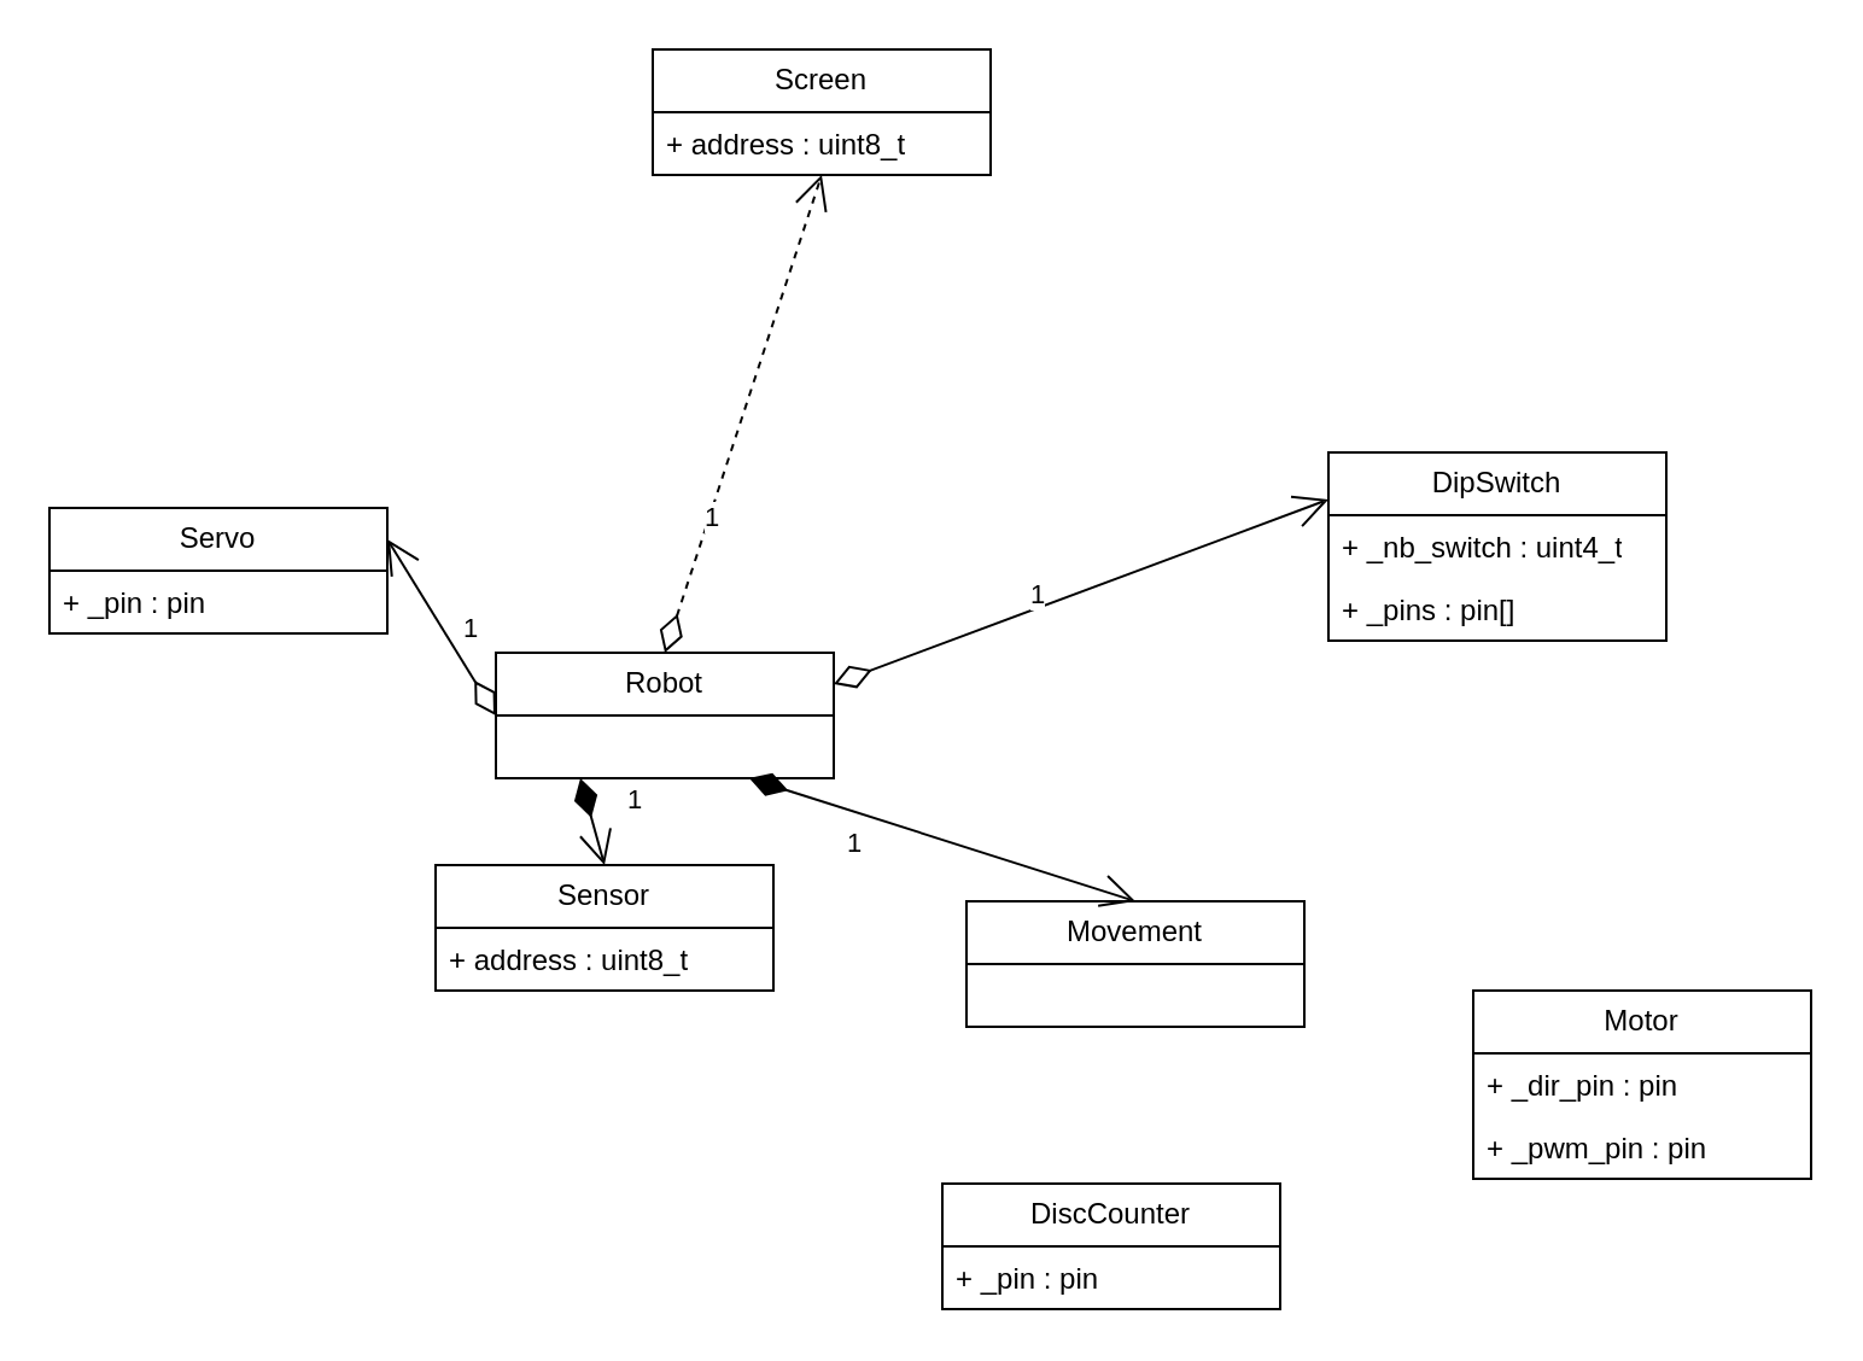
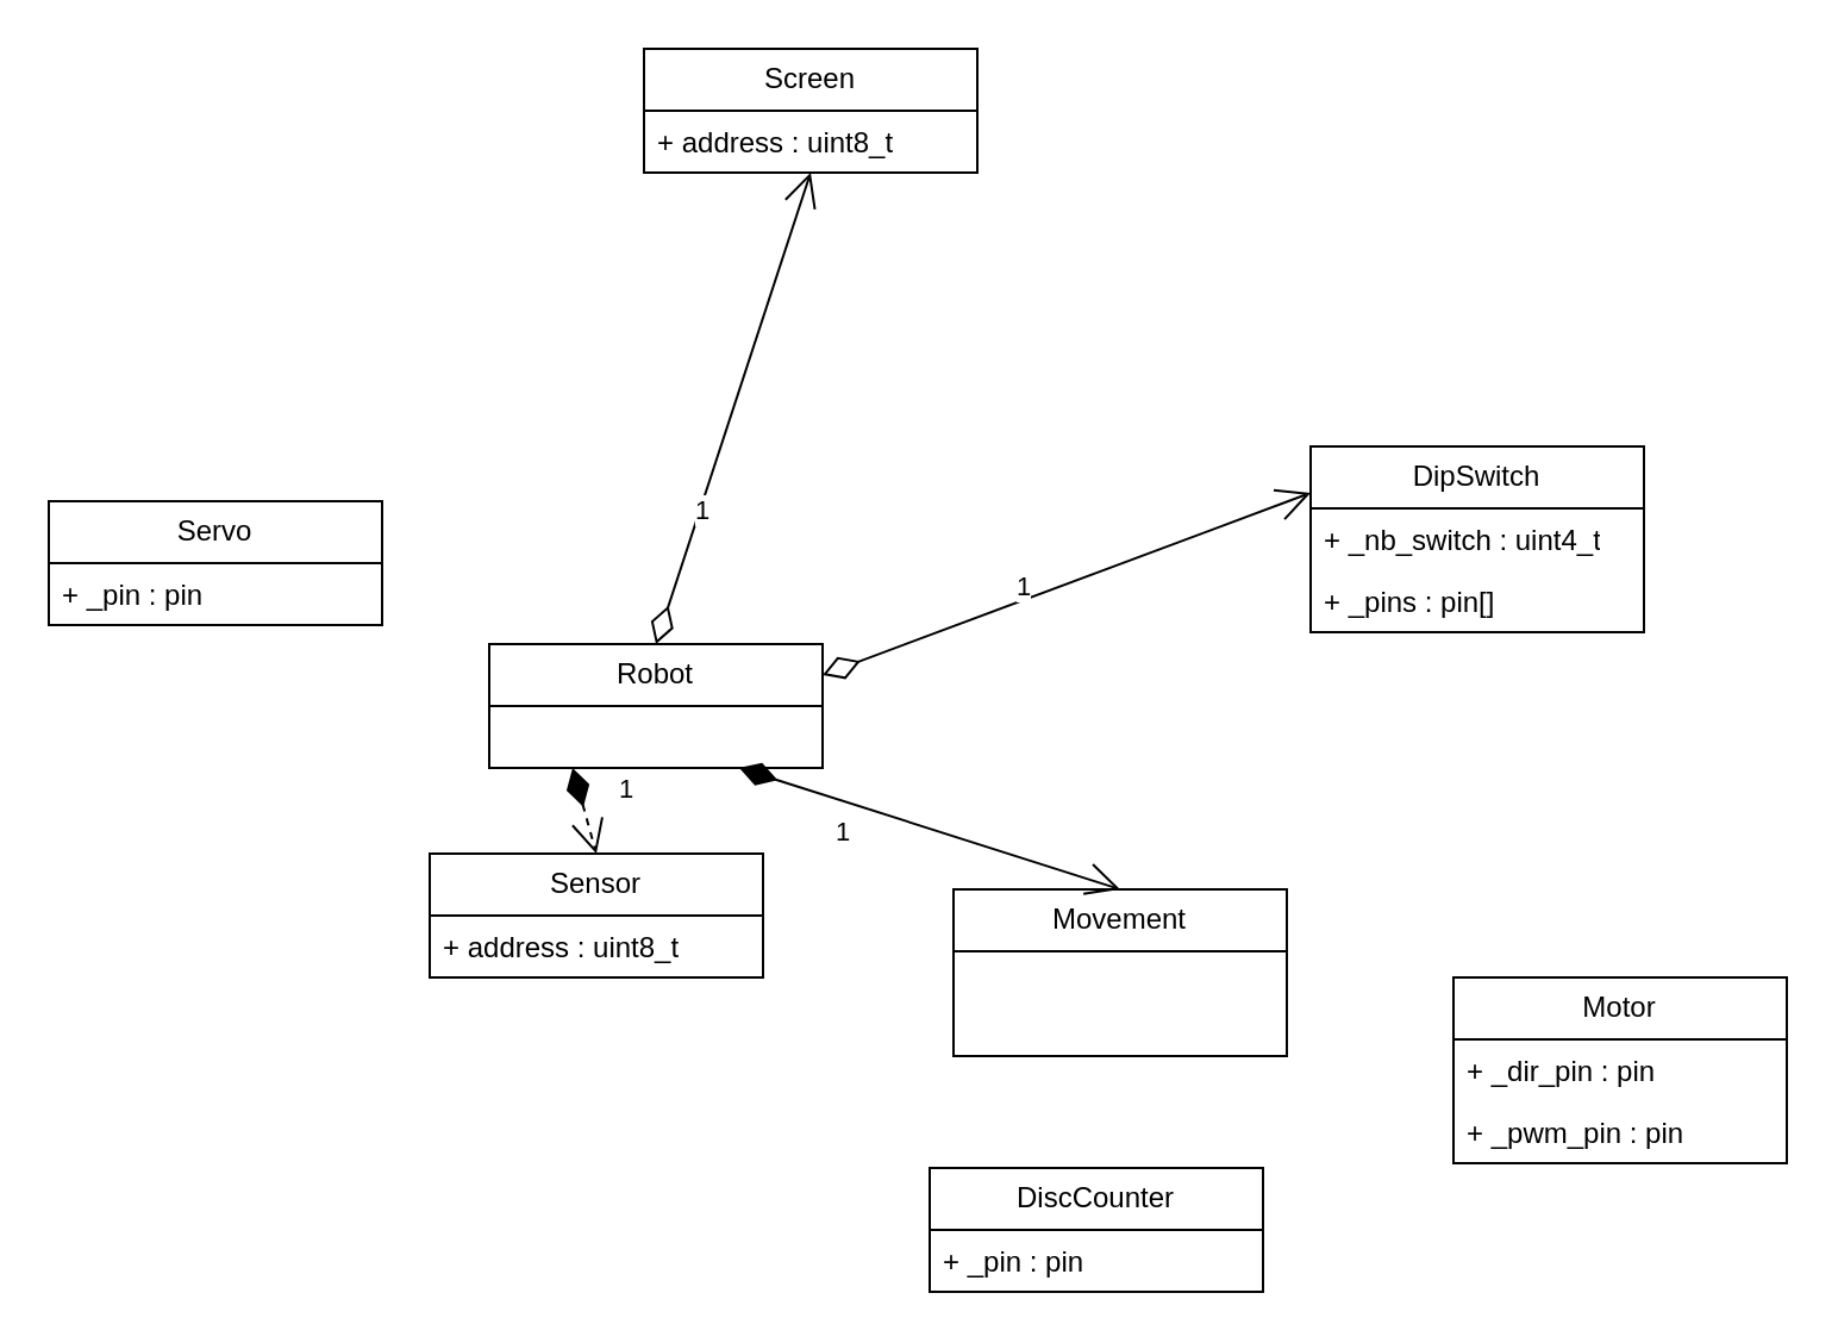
- <mxCell id="21" value="1" style="endArrow=open;html=1;endSize=12;startArrow=diamondThin;startSize=14;startFill=0;align=left;verticalAlign=bottom;rounded=0;strokeColor=default;fontFamily=Helvetica;fontSize=11;fontColor=default;labelBackgroundColor=default;exitX=0.5;exitY=0;exitDx=0;exitDy=0;entryX=0.5;entryY=1;entryDx=0;entryDy=0;dashed=1;" parent="1" source="2" target="16" edge="1"><mxGeometry x="-0.531" relative="1" as="geometry"><mxPoint x="270" y="240" as="sourcePoint" /><mxPoint x="430" y="240" as="targetPoint" /><mxPoint as="offset" /></mxGeometry></mxCell>
+ <mxCell id="21" value="1" style="endArrow=open;html=1;endSize=12;startArrow=diamondThin;startSize=14;startFill=0;align=left;verticalAlign=bottom;rounded=0;strokeColor=default;fontFamily=Helvetica;fontSize=11;fontColor=default;labelBackgroundColor=default;exitX=0.5;exitY=0;exitDx=0;exitDy=0;entryX=0.5;entryY=1;entryDx=0;entryDy=0;" parent="1" source="2" target="16" edge="1"><mxGeometry x="-0.531" relative="1" as="geometry"><mxPoint x="270" y="240" as="sourcePoint" /><mxPoint x="430" y="240" as="targetPoint" /><mxPoint as="offset" /></mxGeometry></mxCell>
- <mxCell id="20" value="1" style="endArrow=open;html=1;endSize=12;startArrow=diamondThin;startSize=14;startFill=0;align=left;verticalAlign=bottom;rounded=0;strokeColor=default;fontFamily=Helvetica;fontSize=11;fontColor=default;labelBackgroundColor=default;exitX=0;exitY=0.5;exitDx=0;exitDy=0;entryX=1;entryY=0.25;entryDx=0;entryDy=0;" parent="1" source="2" target="6" edge="1"><mxGeometry x="-0.272" y="-2" relative="1" as="geometry"><mxPoint x="270" y="240" as="sourcePoint" /><mxPoint x="430" y="240" as="targetPoint" /><mxPoint as="offset" /></mxGeometry></mxCell>
- <mxCell id="19" value="1" style="endArrow=open;html=1;endSize=12;startArrow=diamondThin;startSize=14;startFill=1;align=left;verticalAlign=bottom;rounded=0;strokeColor=default;fontFamily=Helvetica;fontSize=11;fontColor=default;labelBackgroundColor=default;entryX=0.5;entryY=0;entryDx=0;entryDy=0;exitX=0.25;exitY=1;exitDx=0;exitDy=0;" parent="1" source="2" target="4" edge="1"><mxGeometry x="0.183" y="13" relative="1" as="geometry"><mxPoint x="300" y="260" as="sourcePoint" /><mxPoint x="430" y="240" as="targetPoint" /><mxPoint as="offset" /></mxGeometry></mxCell>
+ <mxCell id="19" value="1" style="endArrow=open;html=1;endSize=12;startArrow=diamondThin;startSize=14;startFill=1;align=left;verticalAlign=bottom;rounded=0;strokeColor=default;fontFamily=Helvetica;fontSize=11;fontColor=default;labelBackgroundColor=default;entryX=0.5;entryY=0;entryDx=0;entryDy=0;exitX=0.25;exitY=1;exitDx=0;exitDy=0;dashed=1;" parent="1" source="2" target="4" edge="1"><mxGeometry x="0.183" y="13" relative="1" as="geometry"><mxPoint x="300" y="260" as="sourcePoint" /><mxPoint x="430" y="240" as="targetPoint" /><mxPoint as="offset" /></mxGeometry></mxCell>
- <mxCell id="3" value="Movement" style="swimlane;fontStyle=0;childLayout=stackLayout;horizontal=1;startSize=26;fillColor=none;horizontalStack=0;resizeParent=1;resizeParentMax=0;resizeLast=0;collapsible=1;marginBottom=0;whiteSpace=wrap;html=1;" parent="1" vertex="1"><mxGeometry x="400" y="373" width="140" height="52" as="geometry"><mxRectangle x="490" y="360" width="80" height="30" as="alternateBounds" /></mxGeometry></mxCell>
+ <mxCell id="3" value="Movement" style="swimlane;fontStyle=0;childLayout=stackLayout;horizontal=1;startSize=26;fillColor=none;horizontalStack=0;resizeParent=1;resizeParentMax=0;resizeLast=0;collapsible=1;marginBottom=0;whiteSpace=wrap;html=1;" parent="1" vertex="1"><mxGeometry x="400" y="373" width="140" height="70" as="geometry"><mxRectangle x="490" y="360" width="80" height="30" as="alternateBounds" /></mxGeometry></mxCell>
